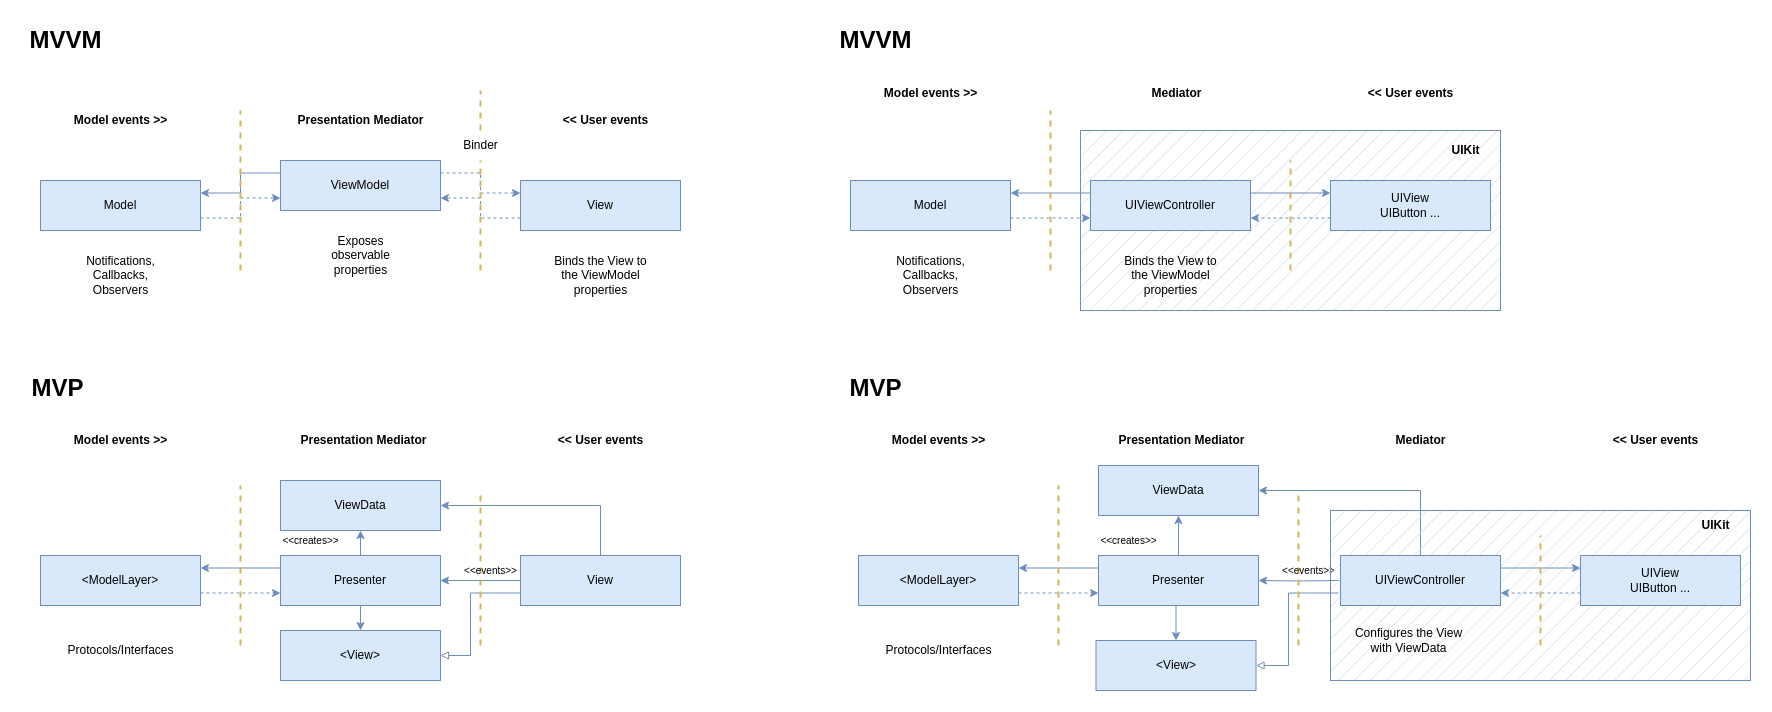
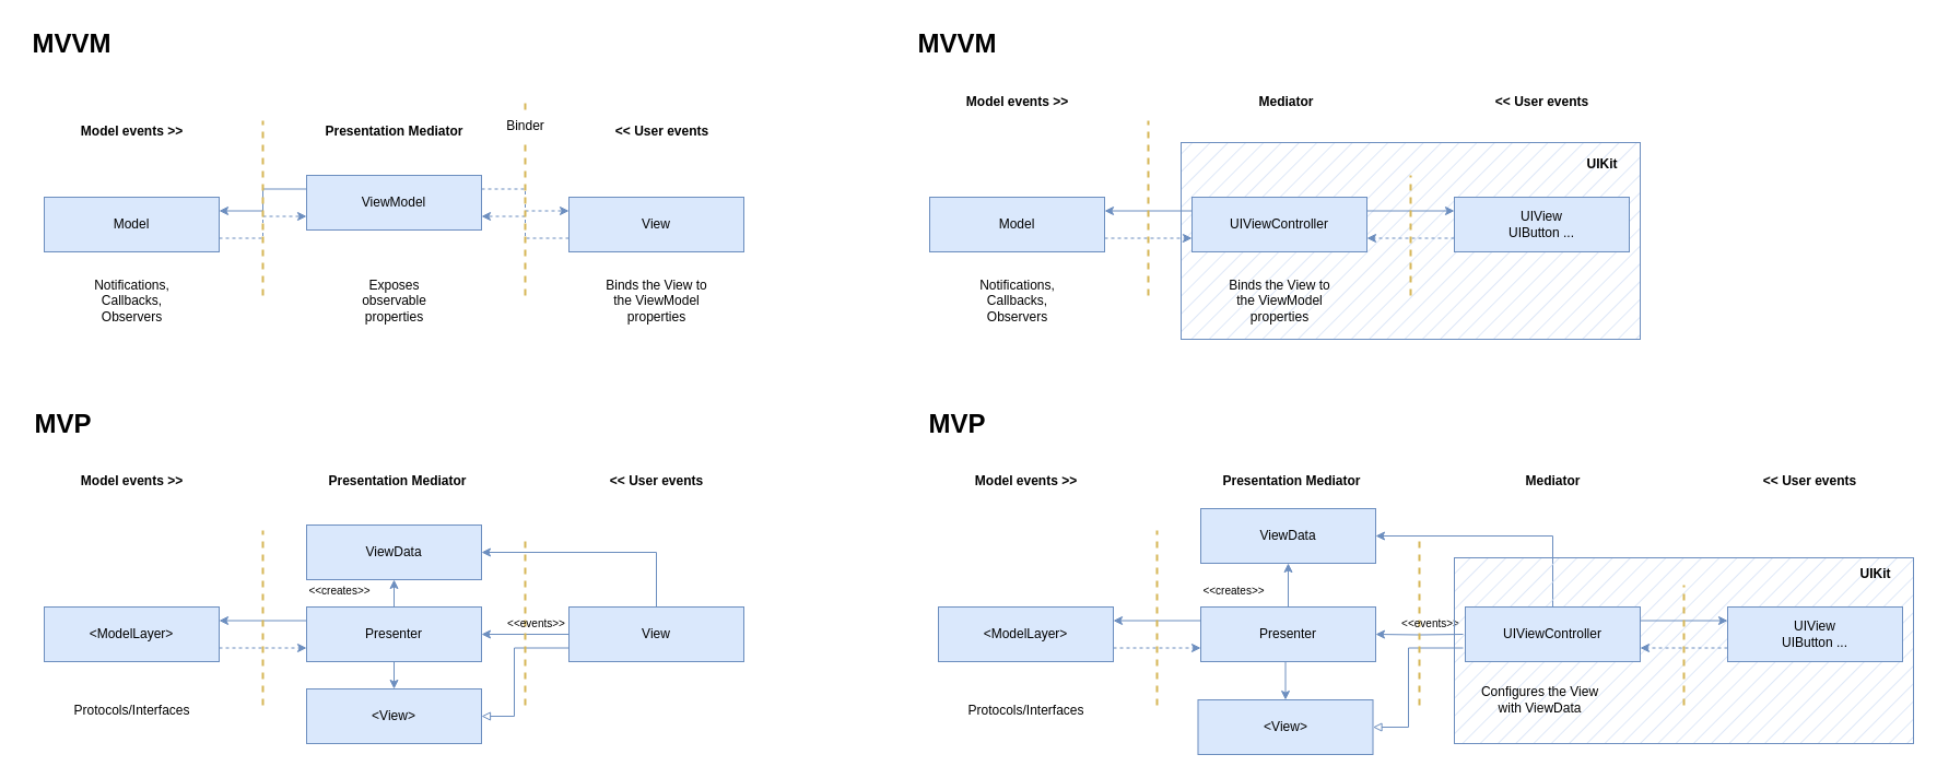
- <mxCell id="13" value="Binder" style="text;html=1;align=center;verticalAlign=middle;resizable=0;points=[];autosize=1;strokeColor=none;fillColor=none;" vertex="1" parent="1"><mxGeometry x="450" y="130" width="60" height="30" as="geometry" /></mxCell>
+ <mxCell id="13" value="Binder" style="text;html=1;align=center;verticalAlign=middle;resizable=0;points=[];autosize=1;strokeColor=none;fillColor=none;" vertex="1" parent="1"><mxGeometry x="450" y="100" width="60" height="30" as="geometry" /></mxCell>
- <mxCell id="15" value="Exposes&lt;br&gt;observable&lt;br&gt;properties" style="text;html=1;align=center;verticalAlign=middle;resizable=0;points=[];autosize=1;strokeColor=none;fillColor=none;" vertex="1" parent="1"><mxGeometry x="320" y="225" width="80" height="60" as="geometry" /></mxCell>
+ <mxCell id="15" value="Exposes&lt;br&gt;observable&lt;br&gt;properties" style="text;html=1;align=center;verticalAlign=middle;resizable=0;points=[];autosize=1;strokeColor=none;fillColor=none;" vertex="1" parent="1"><mxGeometry x="320" y="245" width="80" height="60" as="geometry" /></mxCell>
